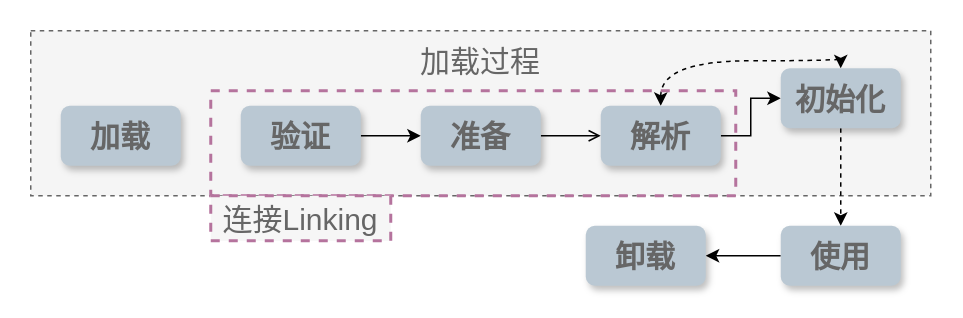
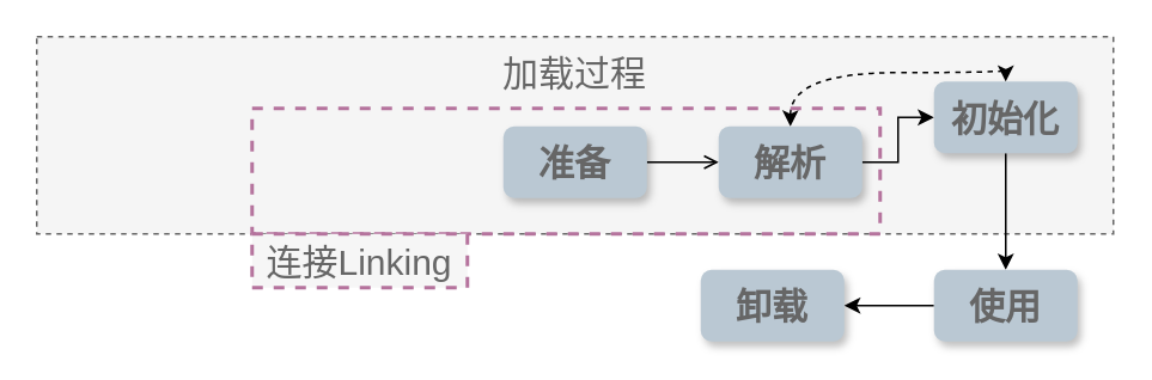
- <mxCell id="3" value="加载" style="rounded=1;whiteSpace=wrap;html=1;fontSize=20;fontStyle=1;fillColor=#bac8d3;fontColor=#666666;shadow=1;strokeColor=none;" parent="1" vertex="1"><mxGeometry x="40" y="70" width="80" height="40" as="geometry" /></mxCell>
- <mxCell id="5" value="验证" style="rounded=1;whiteSpace=wrap;html=1;fontSize=20;fontStyle=1;fillColor=#bac8d3;fontColor=#666666;shadow=1;strokeColor=none;" parent="1" vertex="1"><mxGeometry x="160" y="70" width="80" height="40" as="geometry" /></mxCell>
- <mxCell id="4" style="edgeStyle=orthogonalEdgeStyle;rounded=0;orthogonalLoop=1;jettySize=auto;html=1;exitX=1;exitY=0.5;exitDx=0;exitDy=0;fontSize=20;fontColor=#666666;" parent="1" source="5" target="7" edge="1"><mxGeometry relative="1" as="geometry" /></mxCell>
- <mxCell id="11" style="edgeStyle=orthogonalEdgeStyle;rounded=0;orthogonalLoop=1;jettySize=auto;html=1;exitX=0.5;exitY=1;exitDx=0;exitDy=0;entryX=0.5;entryY=0;entryDx=0;entryDy=0;fontSize=20;fontColor=#666666;dashed=1;" parent="1" source="12" target="14" edge="1"><mxGeometry relative="1" as="geometry" /></mxCell>
+ <mxCell id="11" style="edgeStyle=orthogonalEdgeStyle;rounded=0;orthogonalLoop=1;jettySize=auto;html=1;exitX=0.5;exitY=1;exitDx=0;exitDy=0;entryX=0.5;entryY=0;entryDx=0;entryDy=0;fontSize=20;fontColor=#666666;" parent="1" source="12" target="14" edge="1"><mxGeometry relative="1" as="geometry" /></mxCell>
